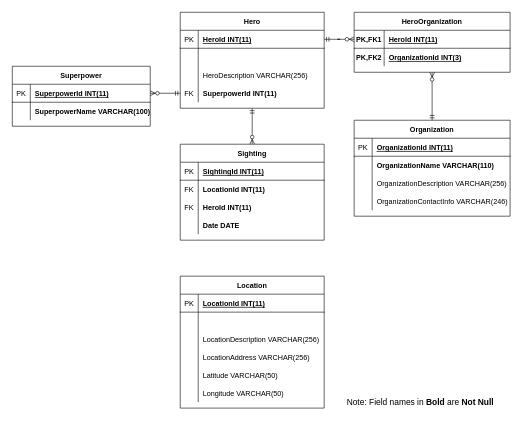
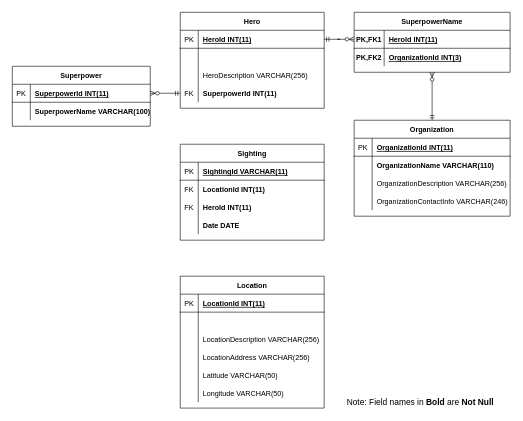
- <mxCell id="39" value="HeroOrganization" style="shape=table;startSize=30;container=1;collapsible=1;childLayout=tableLayout;fixedRows=1;rowLines=0;fontStyle=1;align=center;resizeLast=1;" parent="1" vertex="1"><mxGeometry x="590" y="20" width="260" height="100" as="geometry" /></mxCell>
+ <mxCell id="39" value="SuperpowerName" style="shape=table;startSize=30;container=1;collapsible=1;childLayout=tableLayout;fixedRows=1;rowLines=0;fontStyle=1;align=center;resizeLast=1;" parent="1" vertex="1"><mxGeometry x="590" y="20" width="260" height="100" as="geometry" /></mxCell>
- <mxCell id="61" value="" style="endArrow=none;html=1;endArrow=ERzeroToMany;startArrow=ERmandOne;exitX=0.5;exitY=1;exitDx=0;exitDy=0;" parent="1" target="64" edge="1" source="9"><mxGeometry width="50" height="50" relative="1" as="geometry"><mxPoint x="260" y="180" as="sourcePoint" /><mxPoint x="530" y="230" as="targetPoint" /><Array as="points" /></mxGeometry></mxCell>
- <mxCell id="67" value="SightingId INT(11)" style="shape=partialRectangle;overflow=hidden;connectable=0;fillColor=none;top=0;left=0;bottom=0;right=0;align=left;spacingLeft=6;fontStyle=5;" vertex="1" parent="65"><mxGeometry x="30" width="210" height="30" as="geometry" /></mxCell>
+ <mxCell id="67" value="SightingId VARCHAR(11)" style="shape=partialRectangle;overflow=hidden;connectable=0;fillColor=none;top=0;left=0;bottom=0;right=0;align=left;spacingLeft=6;fontStyle=5;" vertex="1" parent="65"><mxGeometry x="30" width="210" height="30" as="geometry" /></mxCell>
